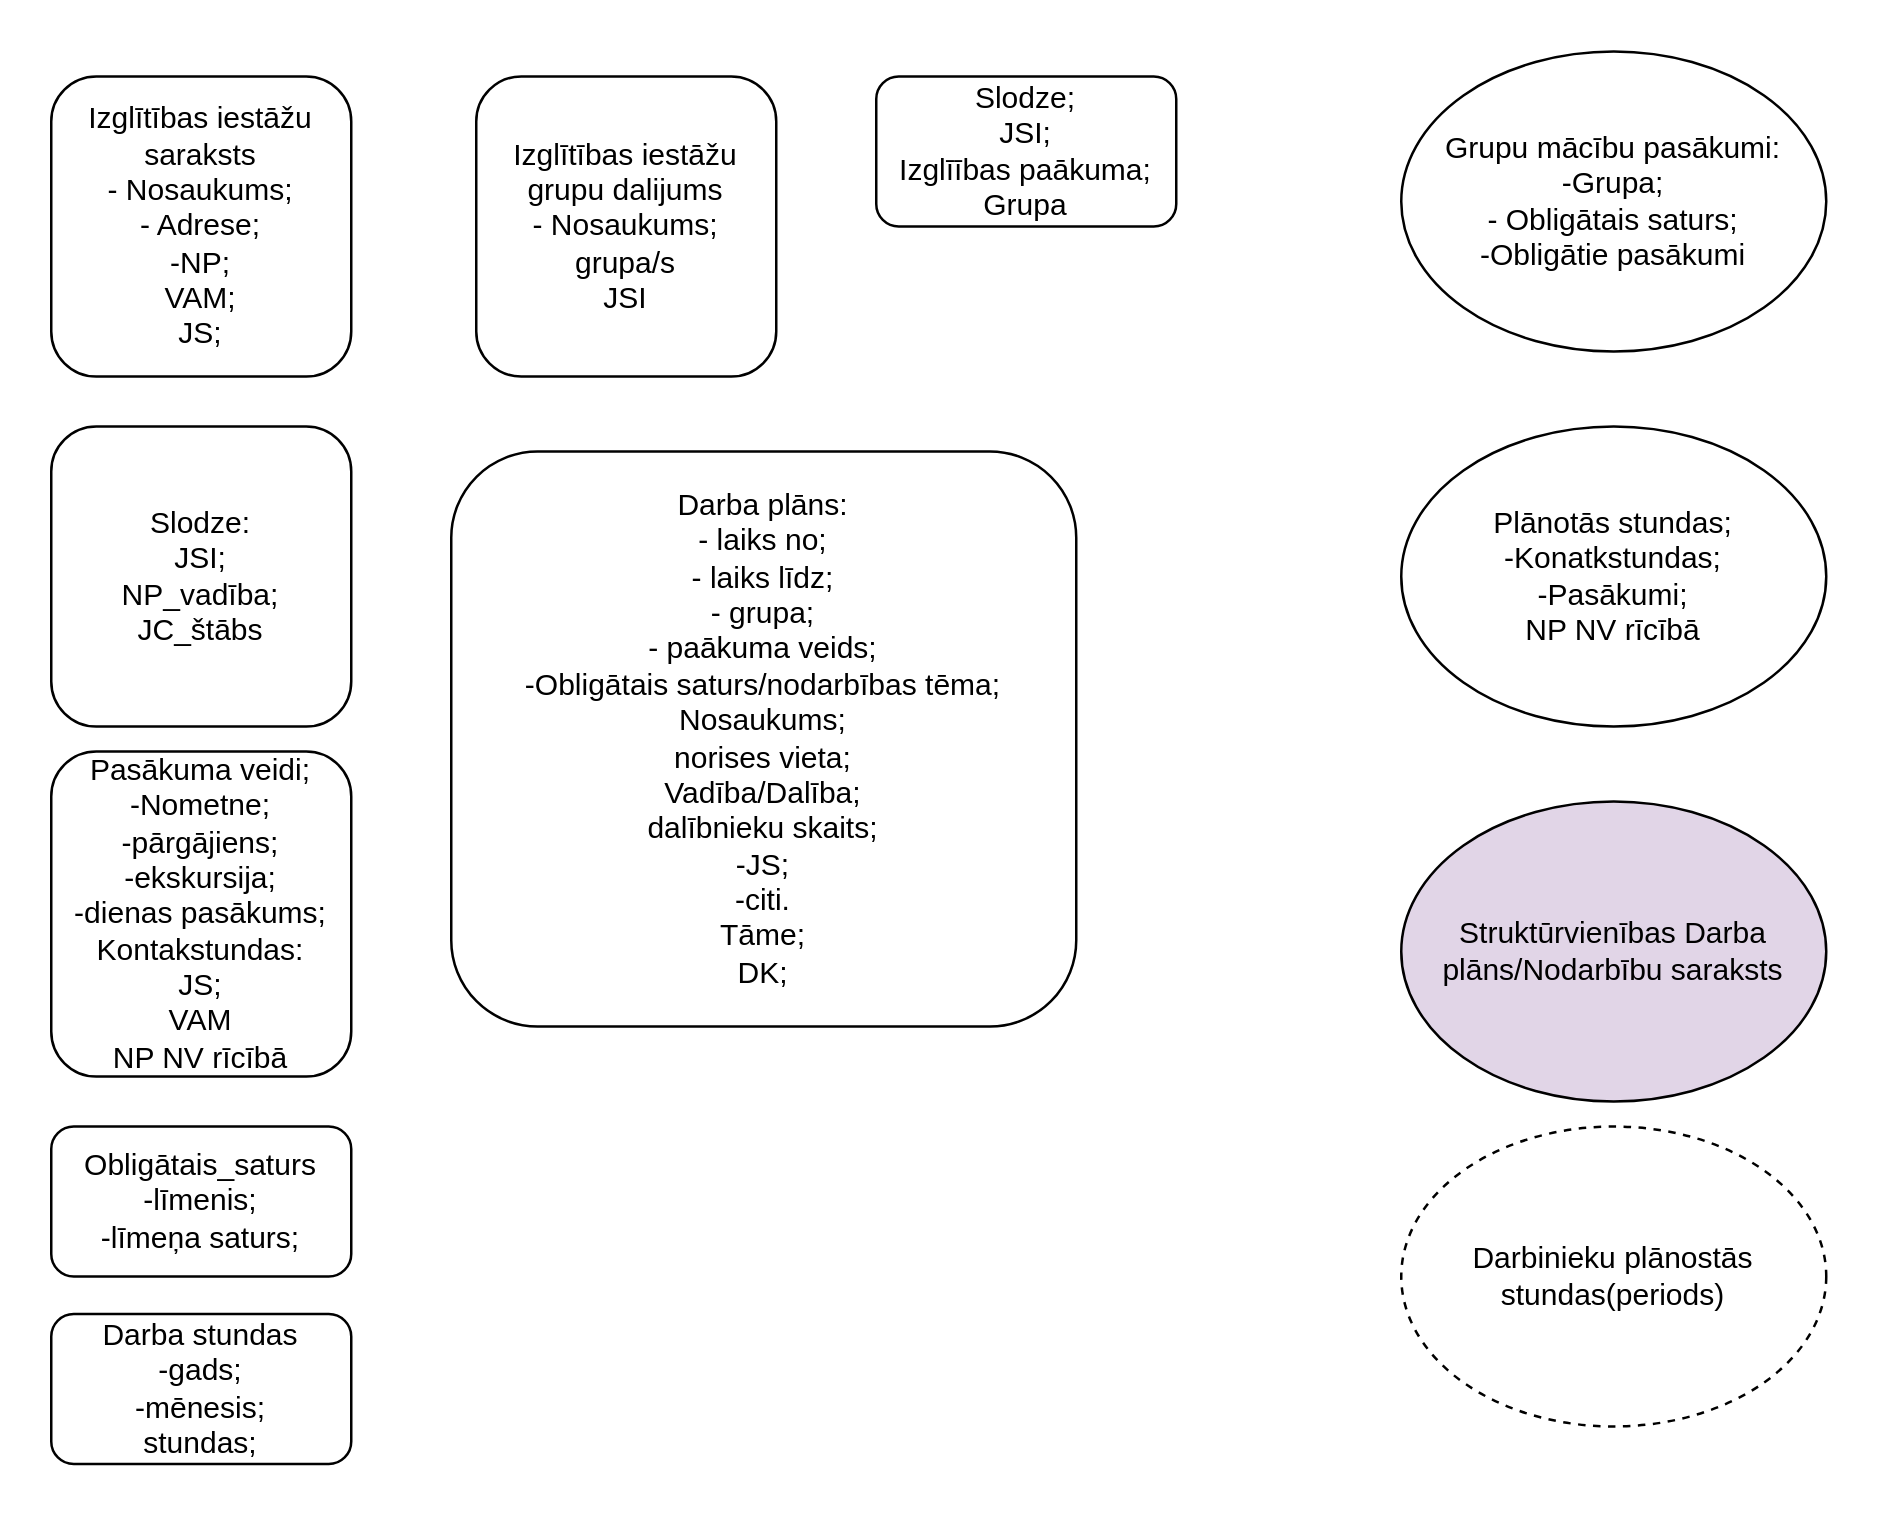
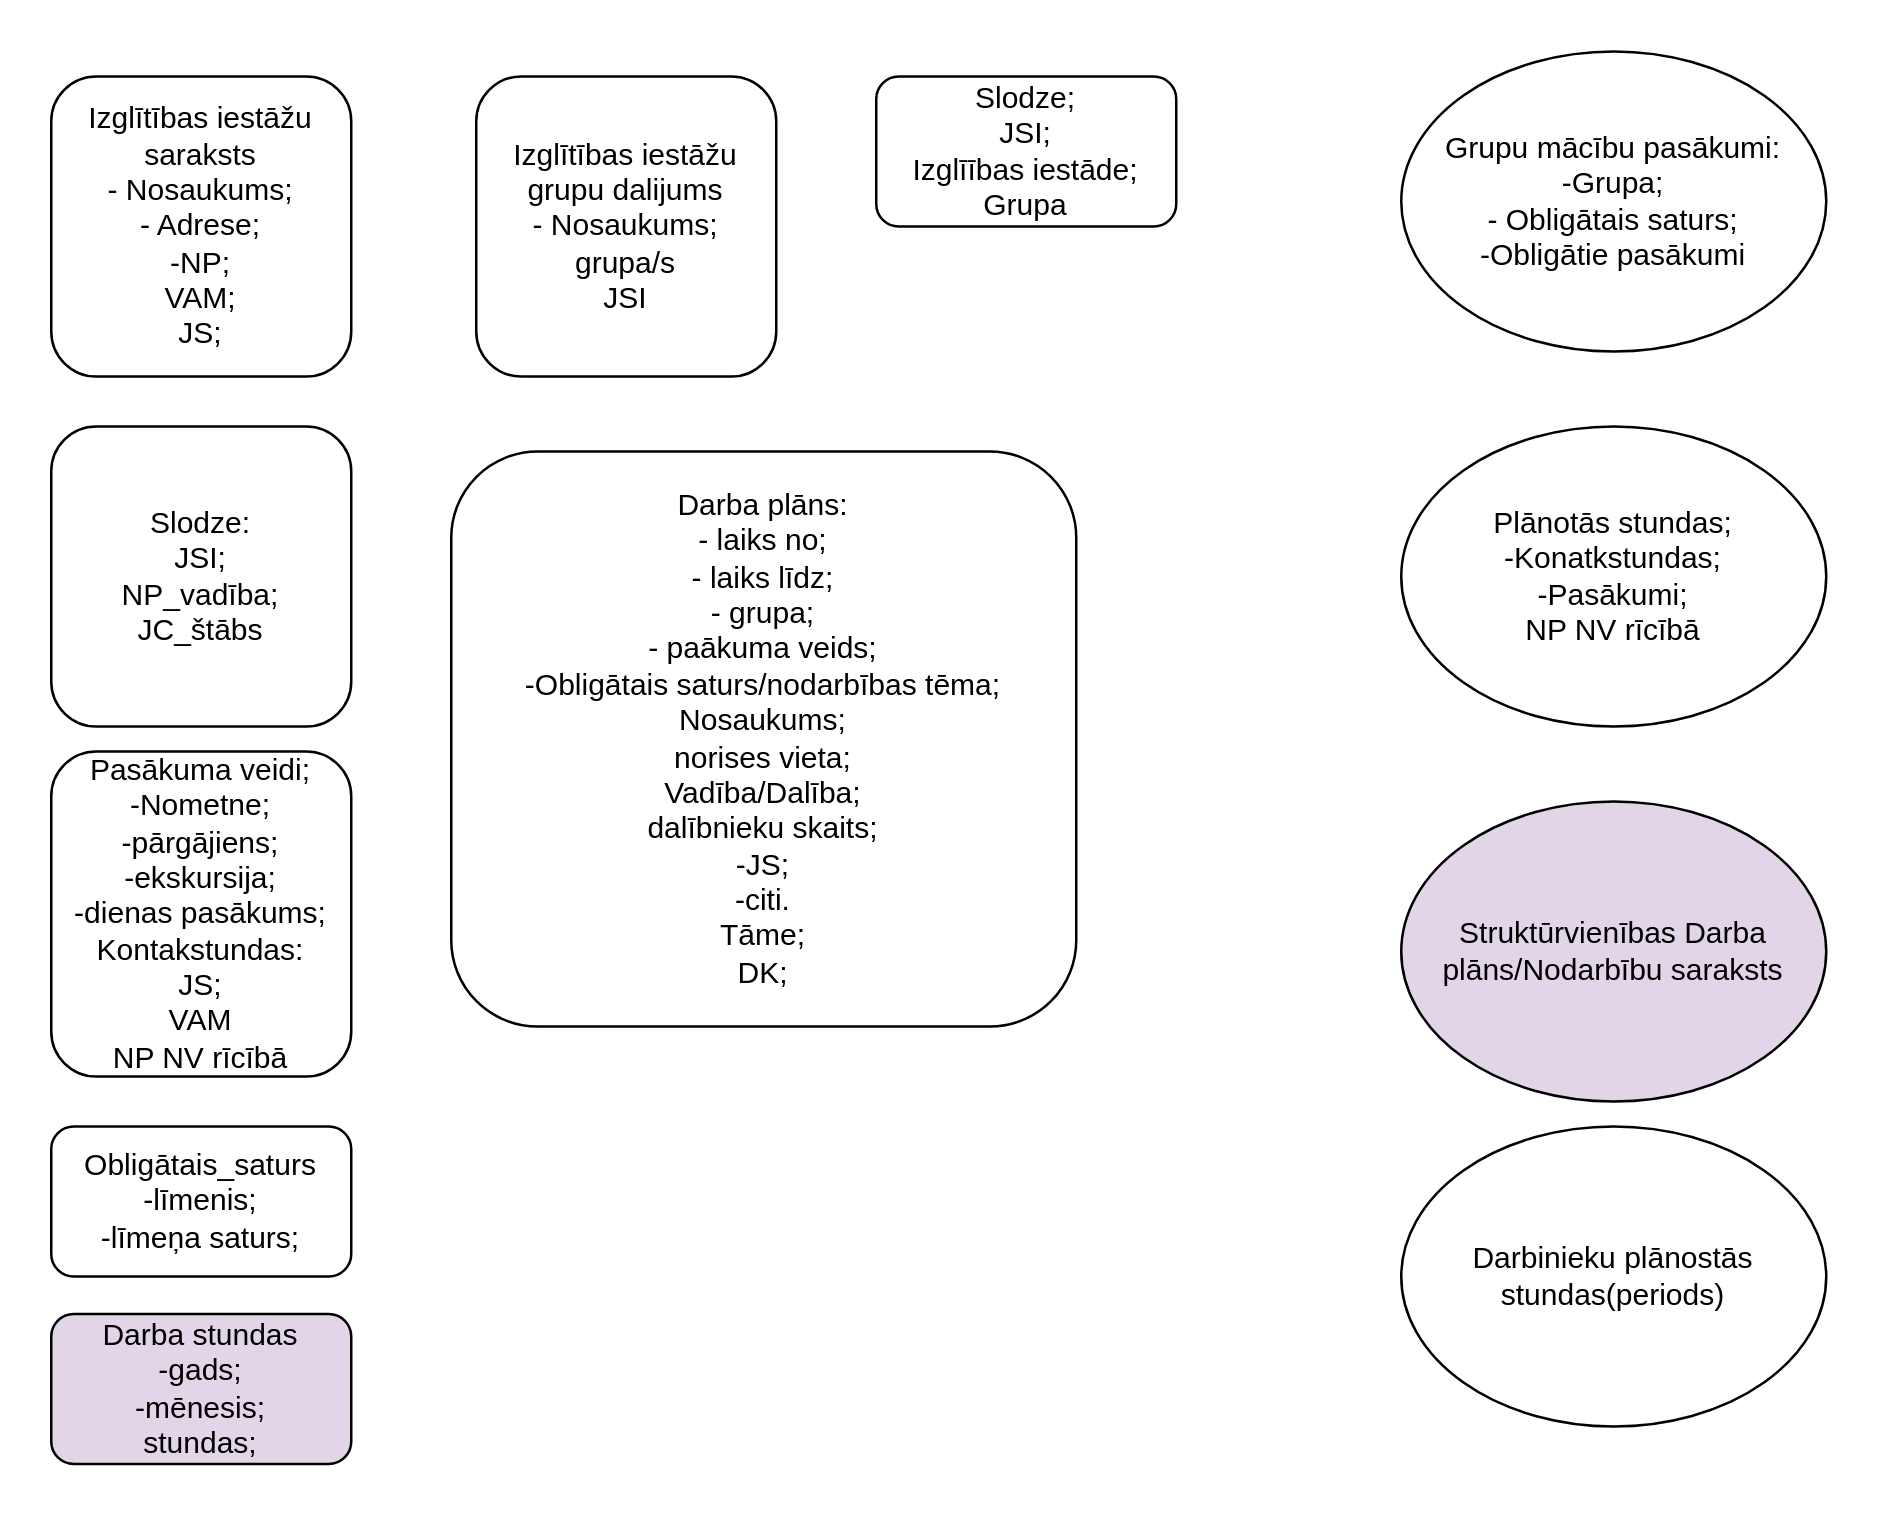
- <mxCell id="9" value="&lt;div&gt;Slodze;&lt;/div&gt;&lt;div&gt;JSI;&lt;/div&gt;&lt;div&gt;Izglīības paākuma;&lt;/div&gt;&lt;div&gt;Grupa&lt;br&gt;&lt;/div&gt;" style="rounded=1;whiteSpace=wrap;html=1;" vertex="1" parent="1"><mxGeometry x="350" y="30" width="120" height="60" as="geometry" /></mxCell>
+ <mxCell id="9" value="&lt;div&gt;Slodze;&lt;/div&gt;&lt;div&gt;JSI;&lt;/div&gt;&lt;div&gt;Izglīības iestāde;&lt;/div&gt;&lt;div&gt;Grupa&lt;br&gt;&lt;/div&gt;" style="rounded=1;whiteSpace=wrap;html=1;" vertex="1" parent="1"><mxGeometry x="350" y="30" width="120" height="60" as="geometry" /></mxCell>
- <mxCell id="13" value="Darbinieku plānostās stundas(periods)" style="ellipse;whiteSpace=wrap;html=1;dashed=1;" vertex="1" parent="1"><mxGeometry x="560" y="450" width="170" height="120" as="geometry" /></mxCell>
+ <mxCell id="13" value="Darbinieku plānostās stundas(periods)" style="ellipse;whiteSpace=wrap;html=1;" vertex="1" parent="1"><mxGeometry x="560" y="450" width="170" height="120" as="geometry" /></mxCell>
- <mxCell id="6" value="&lt;div&gt;Darba stundas&lt;/div&gt;&lt;div&gt;-gads;&lt;/div&gt;&lt;div&gt;-mēnesis;&lt;/div&gt;&lt;div&gt;stundas;&lt;br&gt;&lt;/div&gt;" style="rounded=1;whiteSpace=wrap;html=1;" vertex="1" parent="1"><mxGeometry x="20" y="525" width="120" height="60" as="geometry" /></mxCell>
+ <mxCell id="6" value="&lt;div&gt;Darba stundas&lt;/div&gt;&lt;div&gt;-gads;&lt;/div&gt;&lt;div&gt;-mēnesis;&lt;/div&gt;&lt;div&gt;stundas;&lt;br&gt;&lt;/div&gt;" style="rounded=1;whiteSpace=wrap;html=1;fillColor=#e1d5e7;" vertex="1" parent="1"><mxGeometry x="20" y="525" width="120" height="60" as="geometry" /></mxCell>
